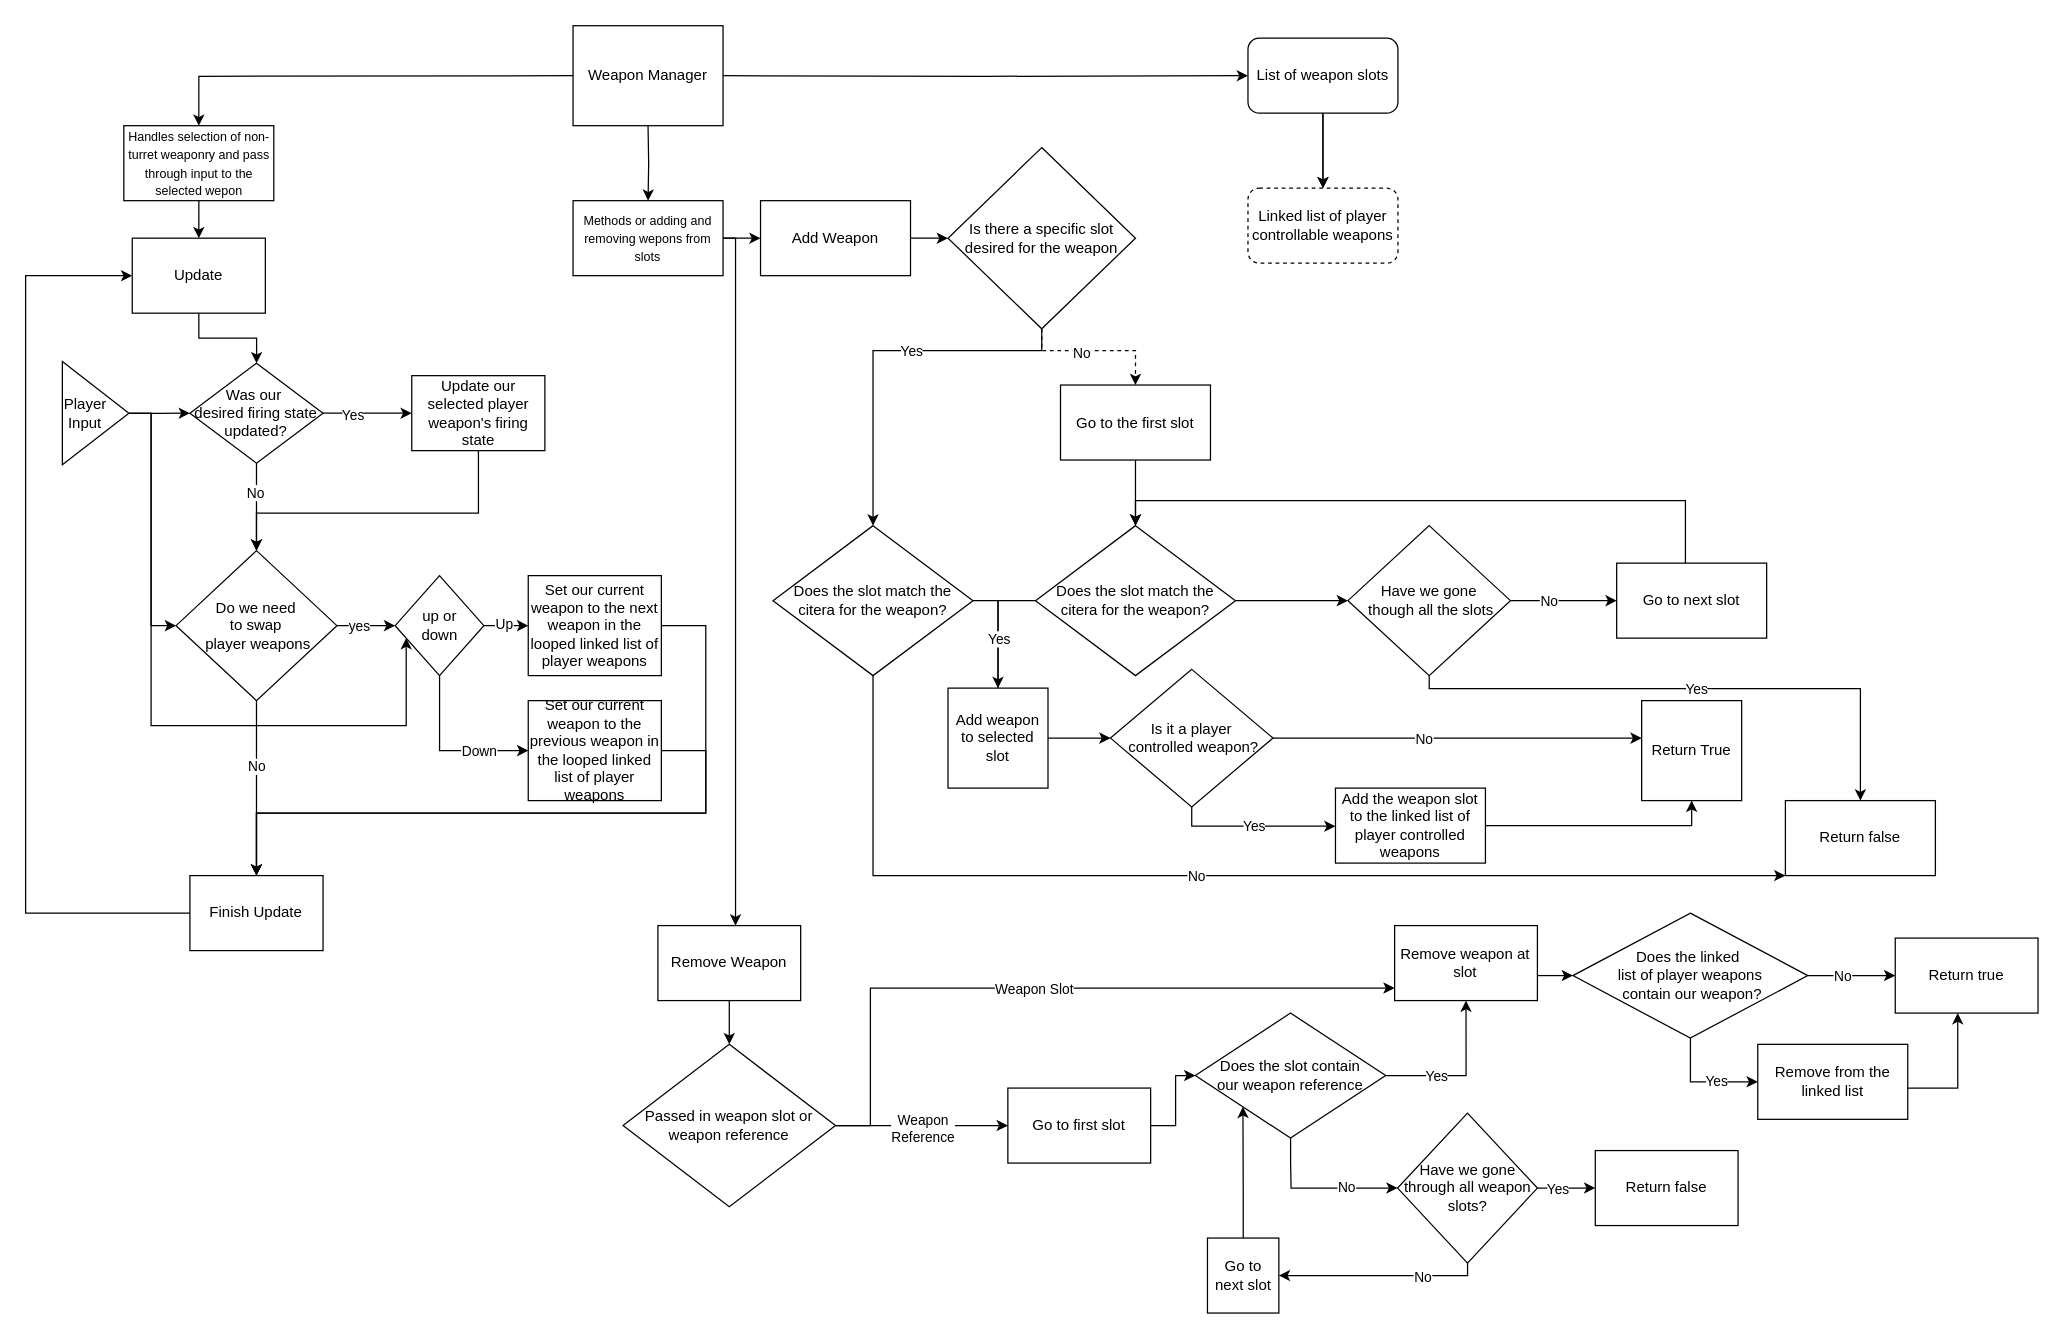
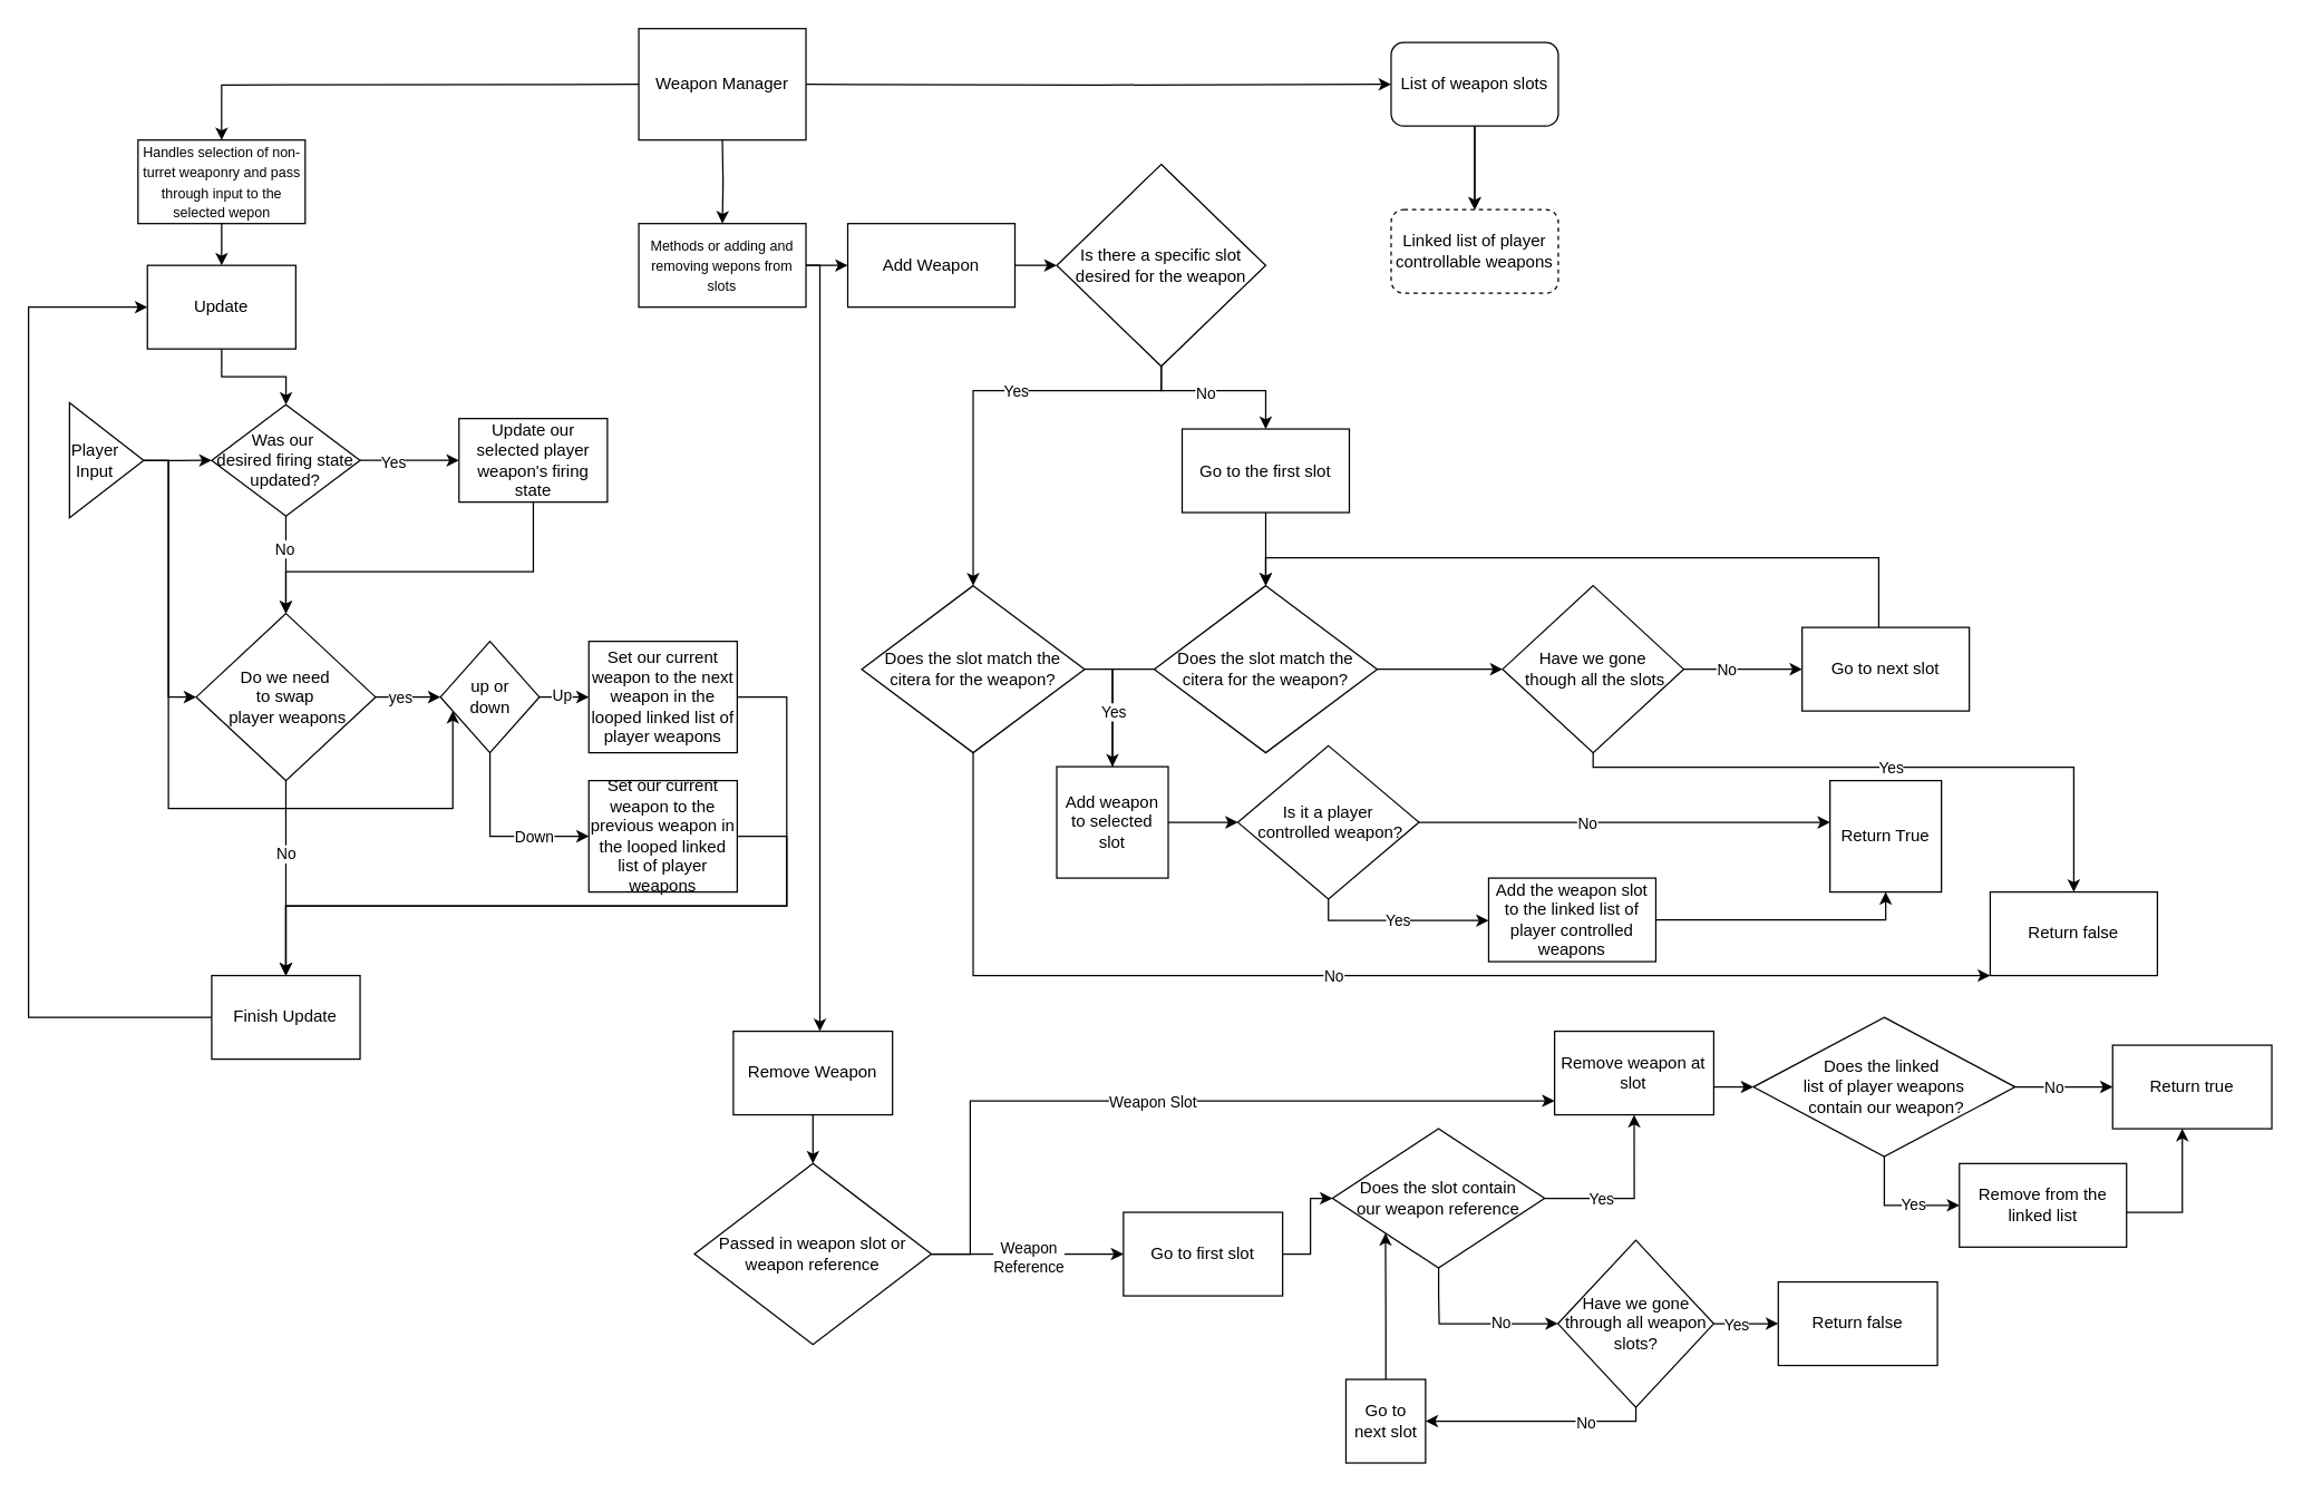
- <mxCell id="24" value="" style="edgeStyle=orthogonalEdgeStyle;rounded=0;orthogonalLoop=1;jettySize=auto;html=1;dashed=1;" edge="1" parent="15" source="26" target="29"><mxGeometry relative="1" as="geometry"><Array as="points"><mxPoint x="225" y="162.5" /><mxPoint x="300" y="162.5" /></Array></mxGeometry></mxCell>
+ <mxCell id="24" value="" style="edgeStyle=orthogonalEdgeStyle;rounded=0;orthogonalLoop=1;jettySize=auto;html=1;" edge="1" parent="15" source="26" target="29"><mxGeometry relative="1" as="geometry"><Array as="points"><mxPoint x="225" y="162.5" /><mxPoint x="300" y="162.5" /></Array></mxGeometry></mxCell>
